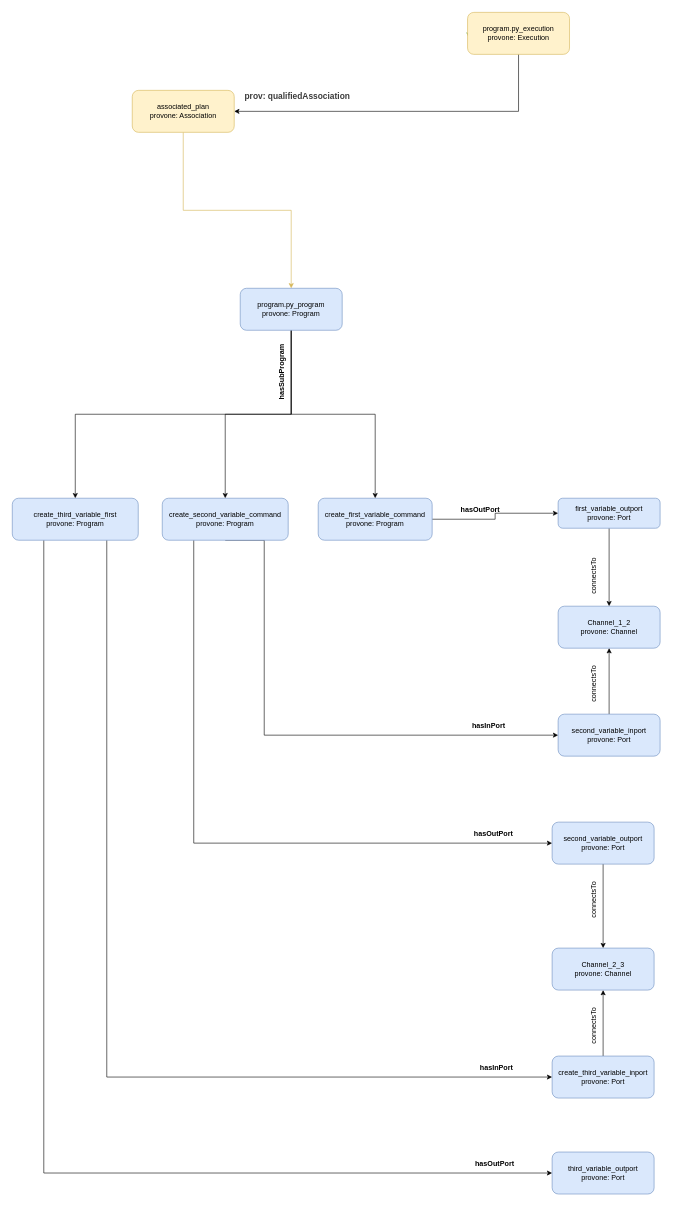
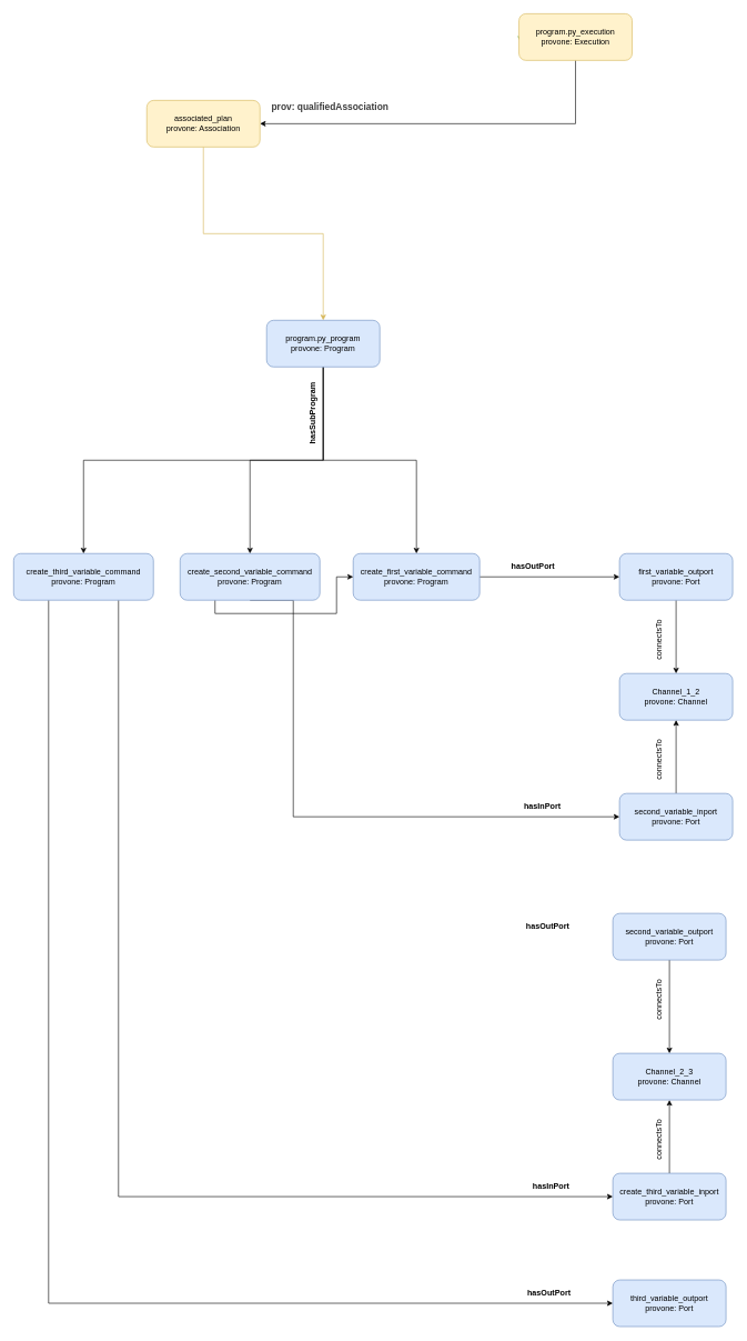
- <mxCell id="14" value="&lt;div&gt;first_variable_outport&lt;/div&gt;&lt;div&gt;&lt;span&gt;provone: Port&lt;/span&gt;&lt;br&gt;&lt;/div&gt;" style="rounded=1;whiteSpace=wrap;html=1;fontSize=12;glass=0;strokeWidth=1;shadow=0;fillColor=#dae8fc;strokeColor=#6c8ebf;" parent="1" vertex="1"><mxGeometry x="930" y="830" width="170" height="50" as="geometry" /></mxCell>
+ <mxCell id="14" value="&lt;div&gt;first_variable_outport&lt;/div&gt;&lt;div&gt;&lt;span&gt;provone: Port&lt;/span&gt;&lt;br&gt;&lt;/div&gt;" style="rounded=1;whiteSpace=wrap;html=1;fontSize=12;glass=0;strokeWidth=1;shadow=0;fillColor=#dae8fc;strokeColor=#6c8ebf;" parent="1" vertex="1"><mxGeometry x="930" y="830" width="170" height="70" as="geometry" /></mxCell>
- <mxCell id="29" value="&lt;div&gt;&lt;span&gt;create_third_variable_first&lt;br&gt;provone: Program&lt;/span&gt;&lt;br&gt;&lt;/div&gt;" style="rounded=1;whiteSpace=wrap;html=1;fontSize=12;glass=0;strokeWidth=1;shadow=0;fillColor=#dae8fc;strokeColor=#6c8ebf;" parent="1" vertex="1"><mxGeometry x="20" y="830" width="210" height="70" as="geometry" /></mxCell>
+ <mxCell id="29" value="&lt;div&gt;&lt;span&gt;create_third_variable_command&lt;br&gt;provone: Program&lt;/span&gt;&lt;br&gt;&lt;/div&gt;" style="rounded=1;whiteSpace=wrap;html=1;fontSize=12;glass=0;strokeWidth=1;shadow=0;fillColor=#dae8fc;strokeColor=#6c8ebf;" parent="1" vertex="1"><mxGeometry x="20" y="830" width="210" height="70" as="geometry" /></mxCell>
- <mxCell id="20" style="edgeStyle=orthogonalEdgeStyle;rounded=0;orthogonalLoop=1;jettySize=auto;html=1;exitX=0.25;exitY=1;exitDx=0;exitDy=0;entryX=0;entryY=0.5;entryDx=0;entryDy=0;" parent="1" source="21" target="35" edge="1"><mxGeometry relative="1" as="geometry" /></mxCell>
+ <mxCell id="20" style="edgeStyle=orthogonalEdgeStyle;rounded=0;orthogonalLoop=1;jettySize=auto;html=1;exitX=0.25;exitY=1;exitDx=0;exitDy=0;" parent="1" source="21" target="12" edge="1"><mxGeometry relative="1" as="geometry" /></mxCell>
